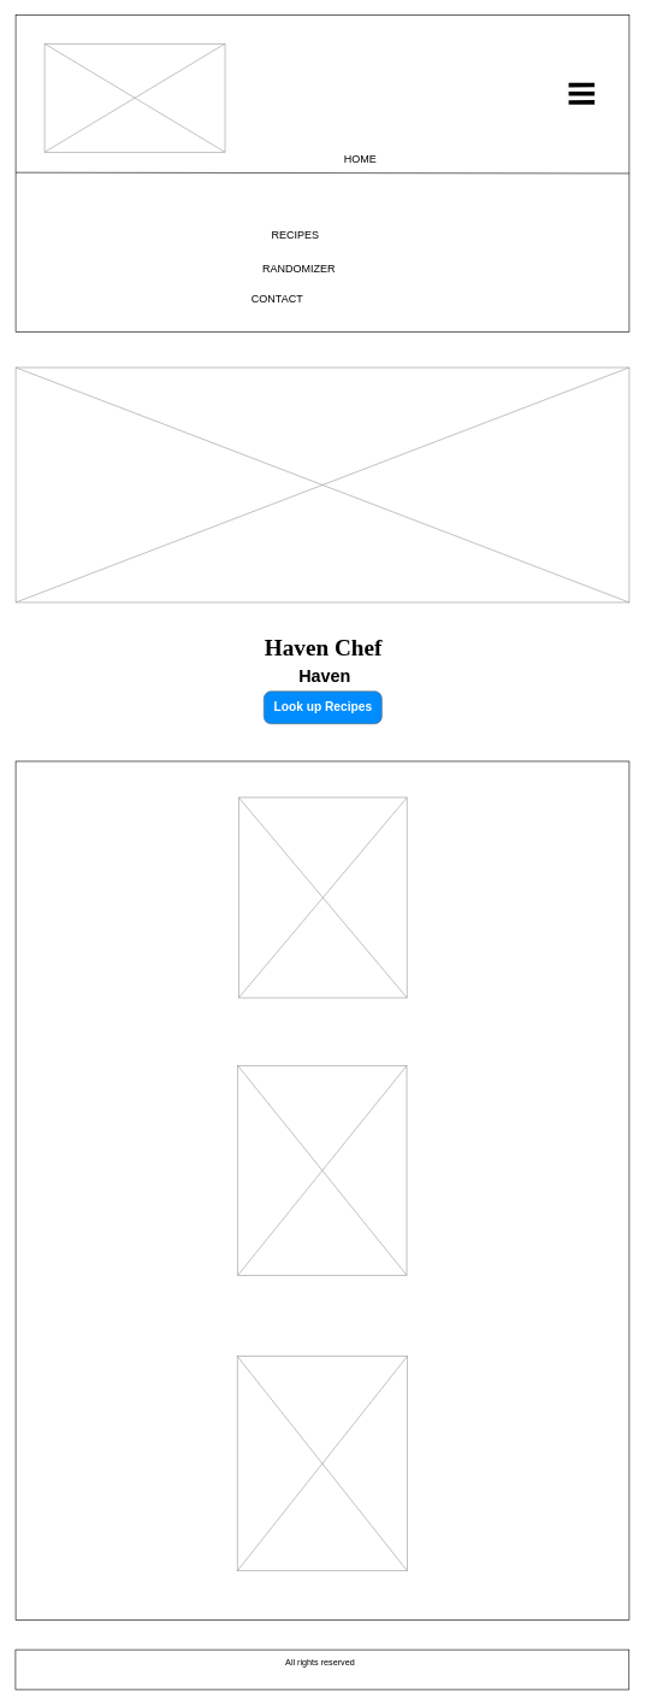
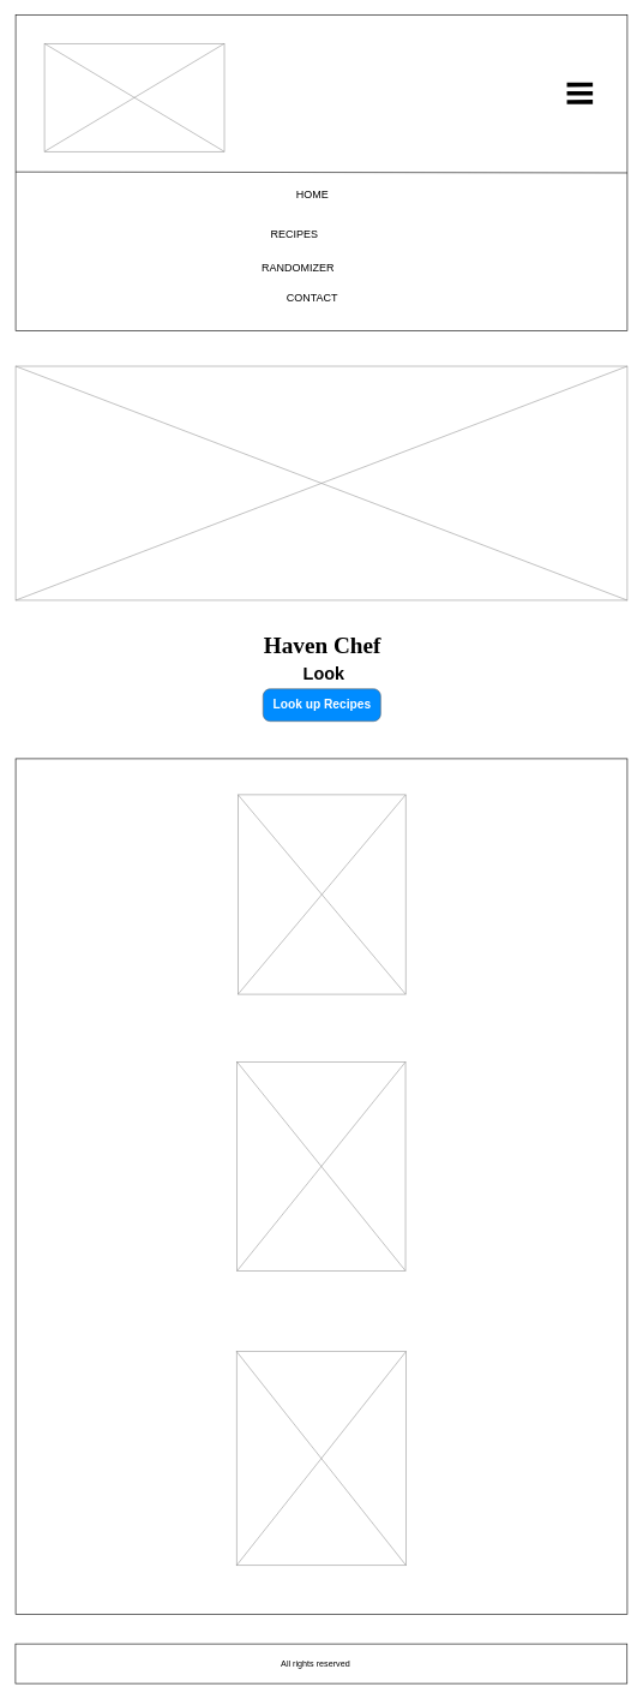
- <mxCell id="4" value="&lt;p style=&quot;line-height: 120%; font-size: 15px;&quot;&gt;HOME&lt;/p&gt;" style="text;html=1;align=center;verticalAlign=middle;resizable=0;points=[];autosize=1;strokeColor=none;fillColor=none;fontStyle=0;fontSize=15;" parent="1" vertex="1"><mxGeometry x="466" y="189" width="63" height="60" as="geometry" /></mxCell>
+ <mxCell id="4" value="&lt;p style=&quot;line-height: 120%; font-size: 15px;&quot;&gt;HOME&lt;/p&gt;" style="text;html=1;align=center;verticalAlign=middle;resizable=0;points=[];autosize=1;strokeColor=none;fillColor=none;fontStyle=0;fontSize=15;" parent="1" vertex="1"><mxGeometry x="401" y="239" width="63" height="60" as="geometry" /></mxCell>
- <mxCell id="6" value="CONTACT" style="text;html=1;align=center;verticalAlign=middle;resizable=0;points=[];autosize=1;strokeColor=none;fillColor=none;fontStyle=0;fontSize=15;" parent="1" vertex="1"><mxGeometry x="338.5" y="397" width="89" height="30" as="geometry" /></mxCell>
+ <mxCell id="6" value="CONTACT" style="text;html=1;align=center;verticalAlign=middle;resizable=0;points=[];autosize=1;strokeColor=none;fillColor=none;fontStyle=0;fontSize=15;" parent="1" vertex="1"><mxGeometry x="388.5" y="397" width="89" height="30" as="geometry" /></mxCell>
- <mxCell id="12" value="Haven" style="text;strokeColor=none;fillColor=none;html=1;fontSize=24;fontStyle=1;verticalAlign=middle;align=center;" parent="1" vertex="1"><mxGeometry x="399" y="916" width="100" height="40" as="geometry" /></mxCell>
+ <mxCell id="12" value="Look" style="text;strokeColor=none;fillColor=none;html=1;fontSize=24;fontStyle=1;verticalAlign=middle;align=center;" parent="1" vertex="1"><mxGeometry x="399" y="916" width="100" height="40" as="geometry" /></mxCell>
- <mxCell id="17" value="All rights reserved" style="text;html=1;align=center;verticalAlign=middle;whiteSpace=wrap;rounded=0;" parent="1" vertex="1"><mxGeometry x="363" y="2284.5" width="160" height="30" as="geometry" /></mxCell>
+ <mxCell id="17" value="All rights reserved" style="text;html=1;align=center;verticalAlign=middle;whiteSpace=wrap;rounded=0;" parent="1" vertex="1"><mxGeometry x="358" y="2294.5" width="160" height="30" as="geometry" /></mxCell>
